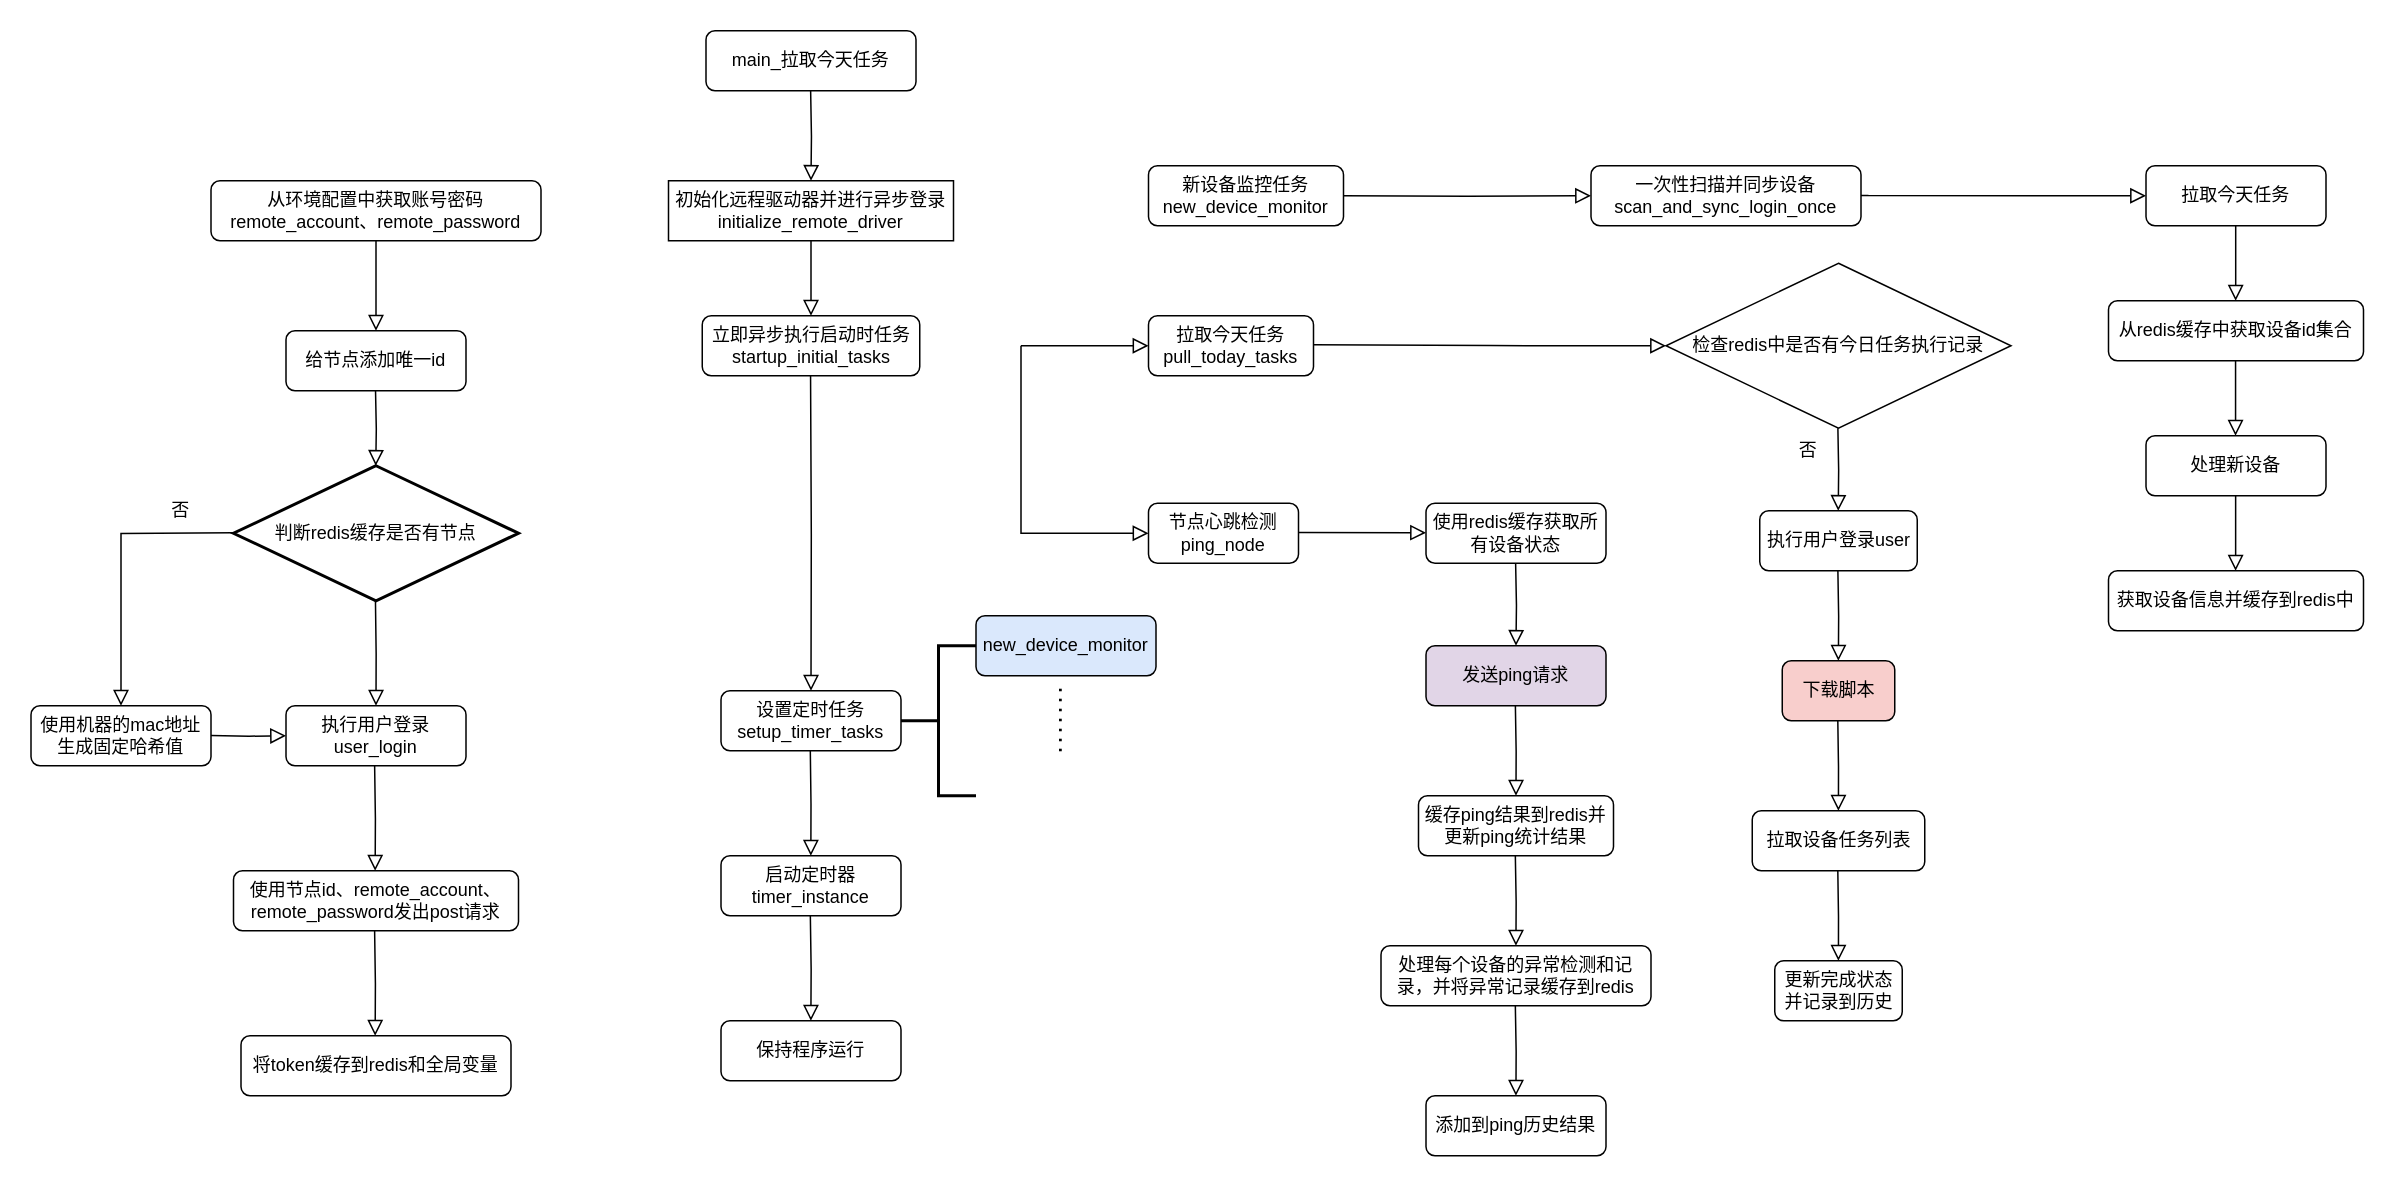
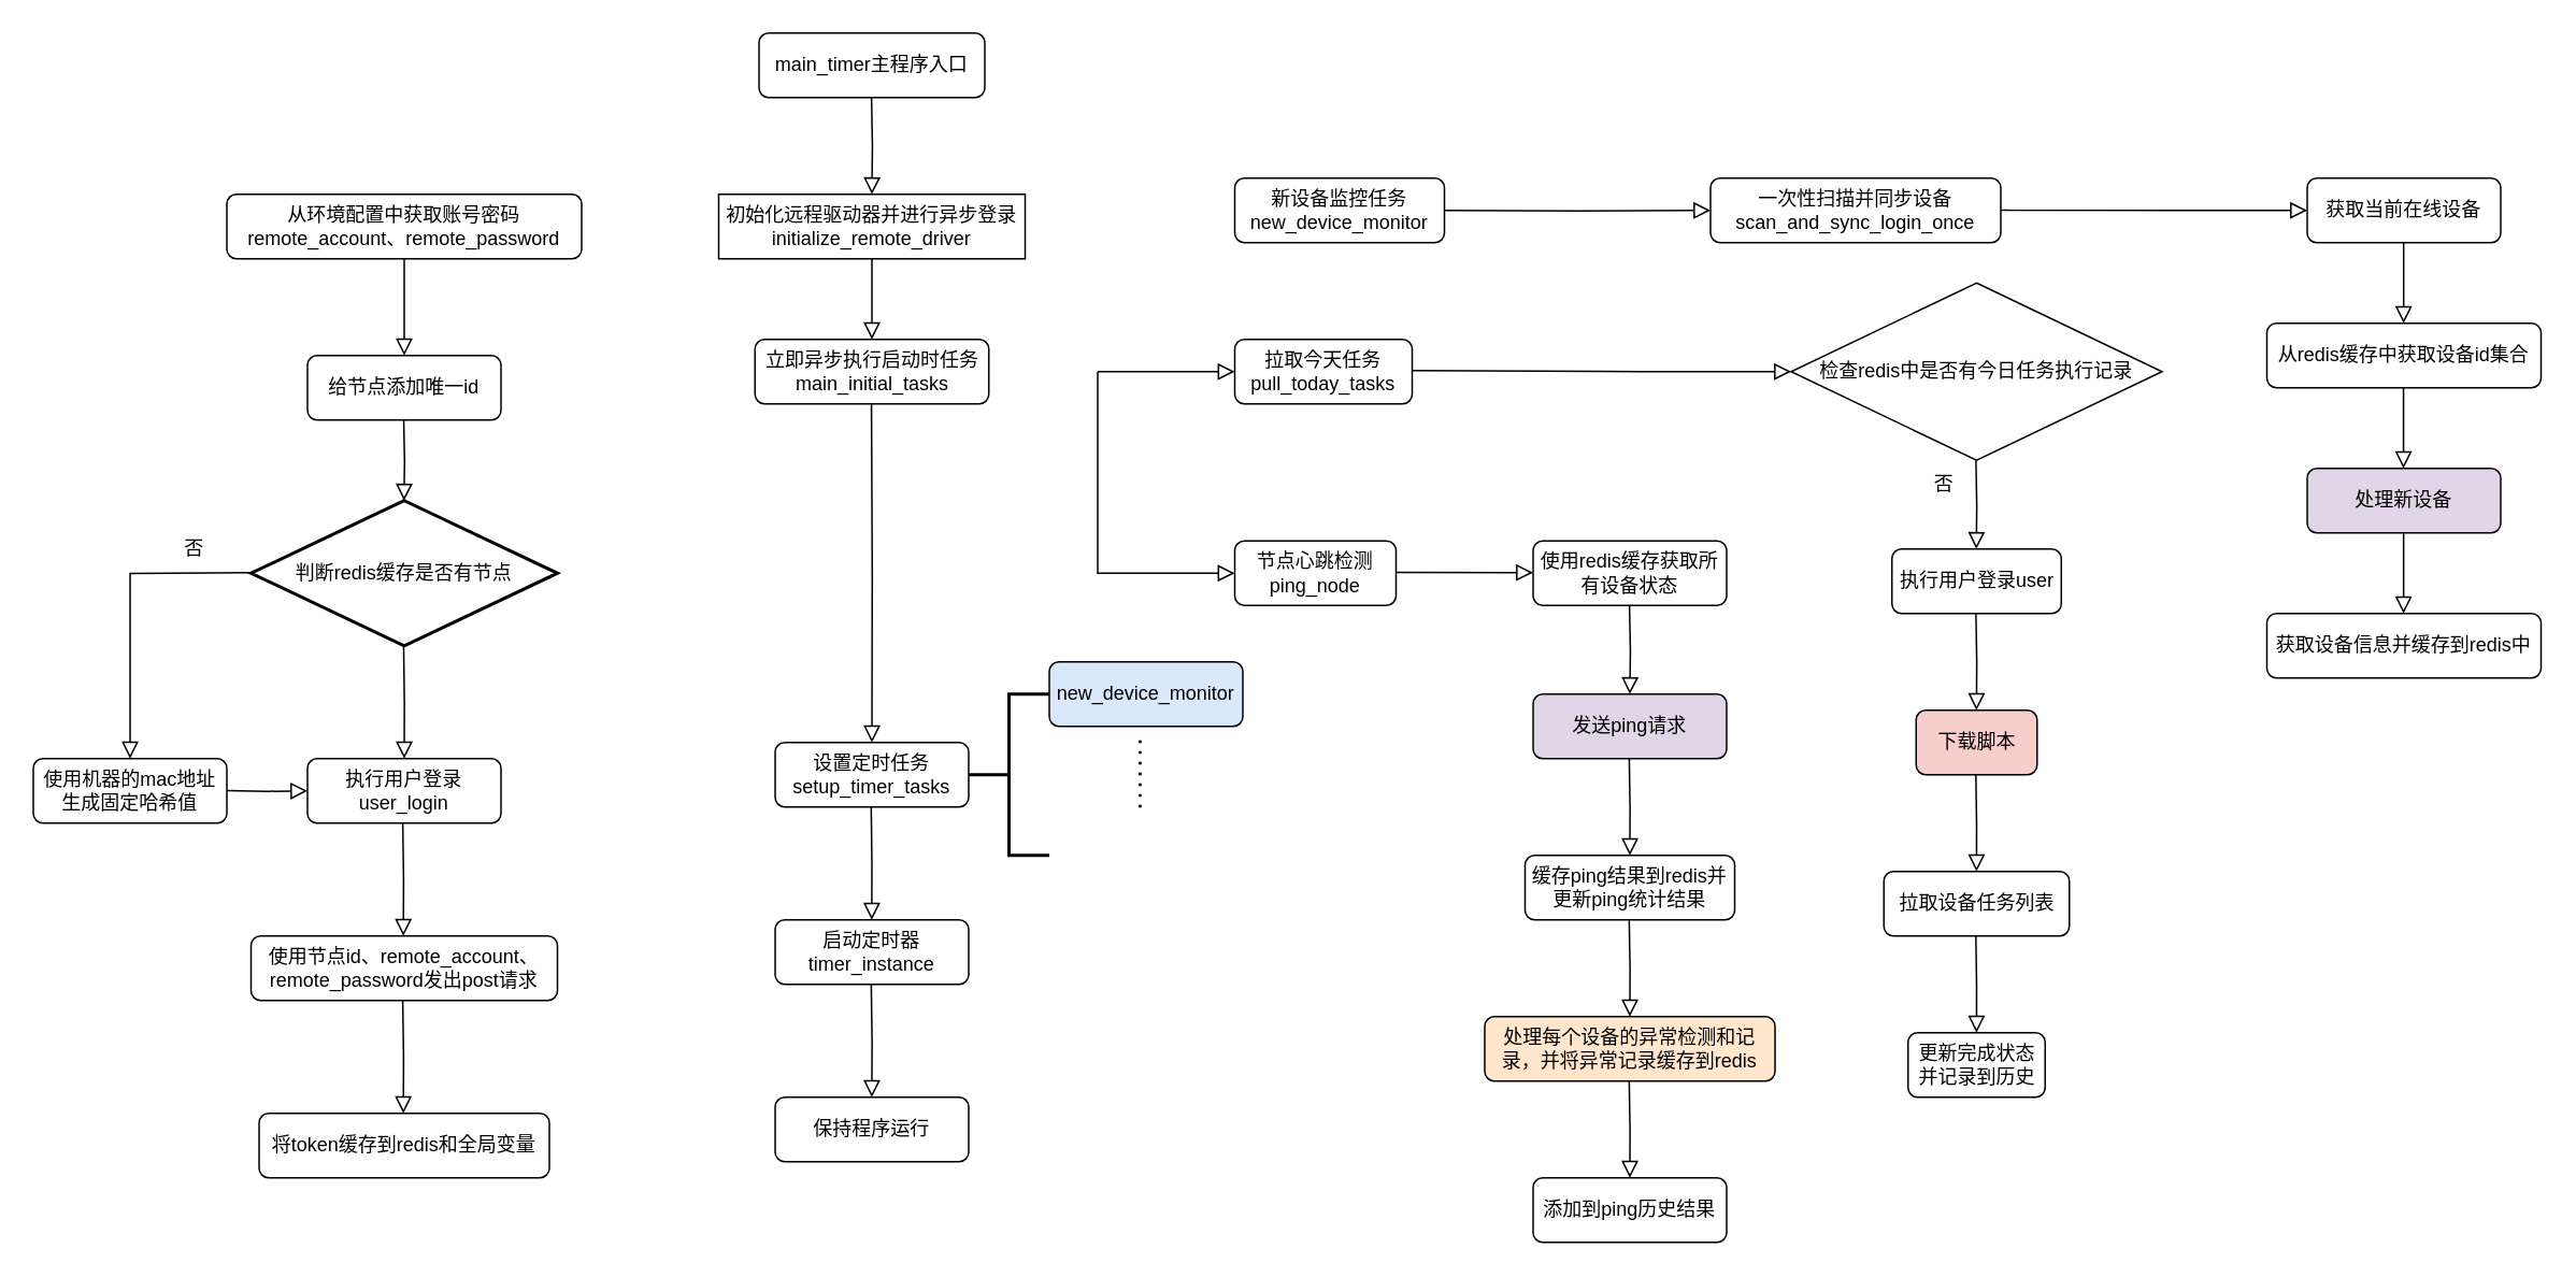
- <mxCell id="25" value="main_拉取今天任务" style="rounded=1;whiteSpace=wrap;html=1;" vertex="1" parent="1"><mxGeometry x="470" y="20" width="140" height="40" as="geometry" /></mxCell>
+ <mxCell id="25" value="main_timer主程序入口" style="rounded=1;whiteSpace=wrap;html=1;" vertex="1" parent="1"><mxGeometry x="470" y="20" width="140" height="40" as="geometry" /></mxCell>
- <mxCell id="30" value="拉取今天任务" style="rounded=1;whiteSpace=wrap;html=1;" vertex="1" parent="1"><mxGeometry x="1430" y="110" width="120" height="40" as="geometry" /></mxCell>
+ <mxCell id="30" value="获取当前在线设备" style="rounded=1;whiteSpace=wrap;html=1;" vertex="1" parent="1"><mxGeometry x="1430" y="110" width="120" height="40" as="geometry" /></mxCell>
- <mxCell id="19" value="立即异步执行启动时任务&lt;div&gt;startup_initial_tasks&lt;/div&gt;" style="rounded=1;whiteSpace=wrap;html=1;" vertex="1" parent="1"><mxGeometry x="467.5" y="210" width="145" height="40" as="geometry" /></mxCell>
+ <mxCell id="19" value="立即异步执行启动时任务&lt;div&gt;main_initial_tasks&lt;/div&gt;" style="rounded=1;whiteSpace=wrap;html=1;" vertex="1" parent="1"><mxGeometry x="467.5" y="210" width="145" height="40" as="geometry" /></mxCell>
- <mxCell id="34" value="处理新设备" style="rounded=1;whiteSpace=wrap;html=1;" vertex="1" parent="1"><mxGeometry x="1430" y="290" width="120" height="40" as="geometry" /></mxCell>
+ <mxCell id="34" value="处理新设备" style="rounded=1;whiteSpace=wrap;html=1;fillColor=#e1d5e7;" vertex="1" parent="1"><mxGeometry x="1430" y="290" width="120" height="40" as="geometry" /></mxCell>
- <mxCell id="44" value="处理每个设备的异常检测和记录，并将异常记录缓存到redis" style="rounded=1;whiteSpace=wrap;html=1;" vertex="1" parent="1"><mxGeometry x="920" y="630" width="180" height="40" as="geometry" /></mxCell>
+ <mxCell id="44" value="处理每个设备的异常检测和记录，并将异常记录缓存到redis" style="rounded=1;whiteSpace=wrap;html=1;fillColor=#ffe6cc;" vertex="1" parent="1"><mxGeometry x="920" y="630" width="180" height="40" as="geometry" /></mxCell>
